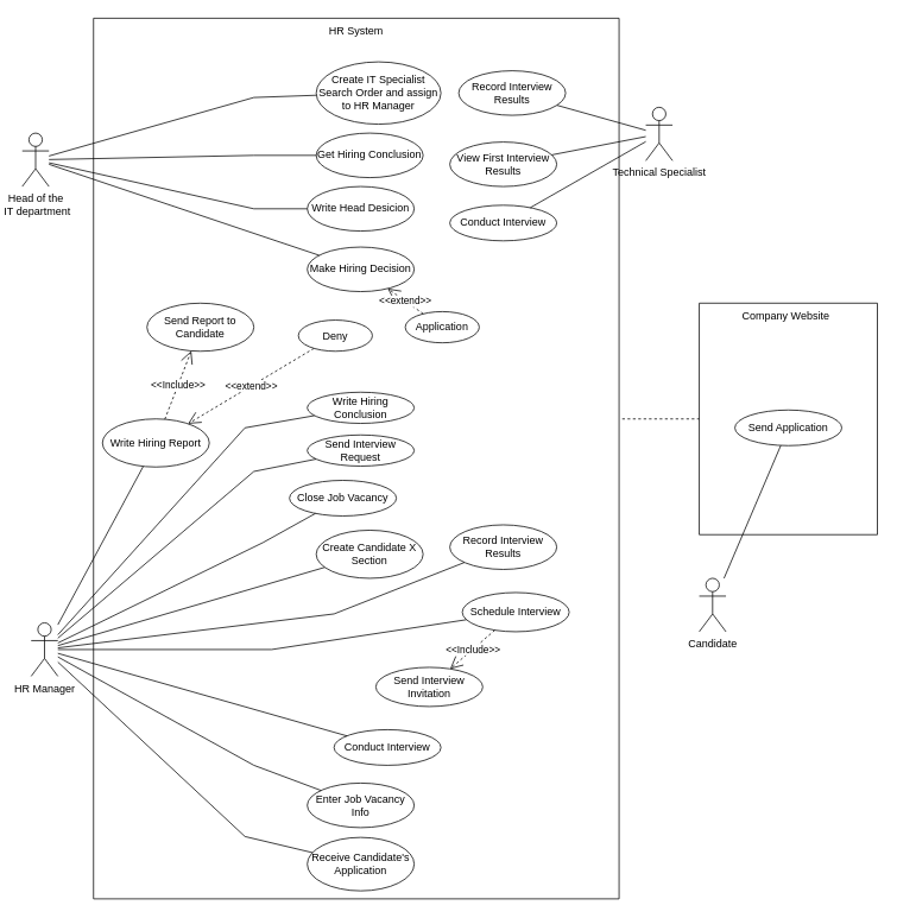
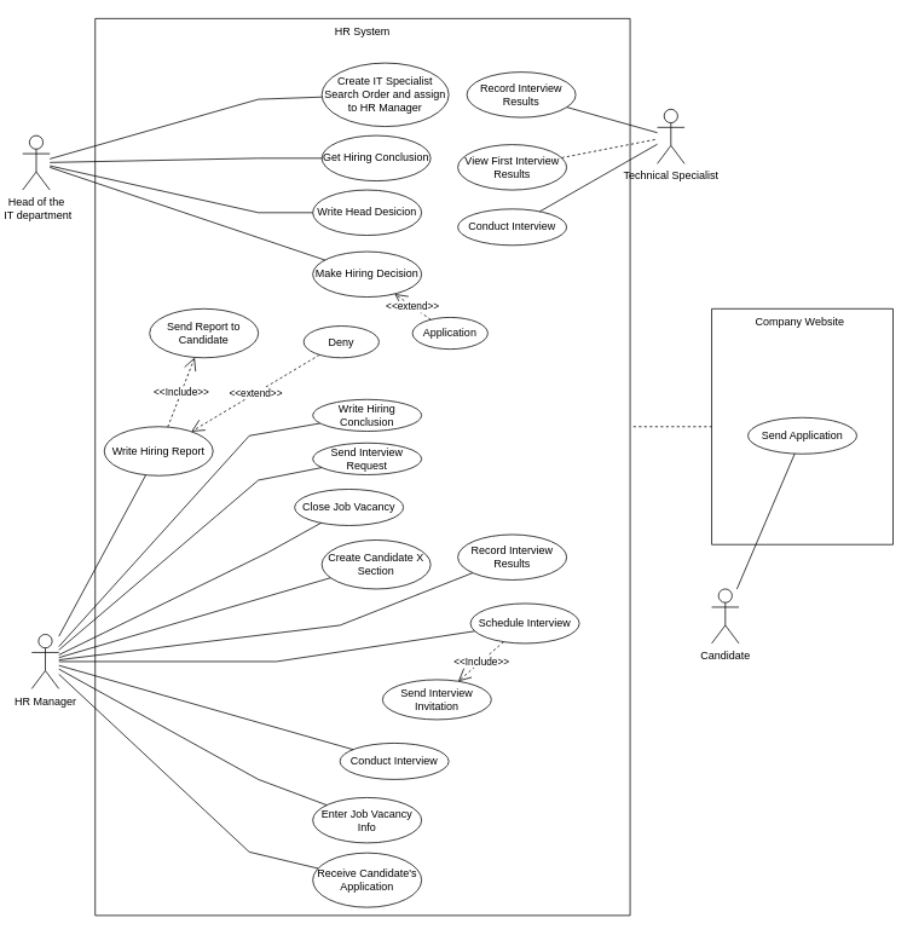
- <mxCell id="36" value="" style="endArrow=none;html=1;rounded=0;" edge="1" parent="1" source="4" target="12"><mxGeometry width="50" height="50" relative="1" as="geometry"><mxPoint x="995" y="775" as="sourcePoint" /><mxPoint x="1083" y="744" as="targetPoint" /><Array as="points" /></mxGeometry></mxCell>
+ <mxCell id="36" value="" style="endArrow=none;html=1;rounded=0;dashed=1;" edge="1" parent="1" source="4" target="12"><mxGeometry width="50" height="50" relative="1" as="geometry"><mxPoint x="995" y="775" as="sourcePoint" /><mxPoint x="1083" y="744" as="targetPoint" /><Array as="points" /></mxGeometry></mxCell>
